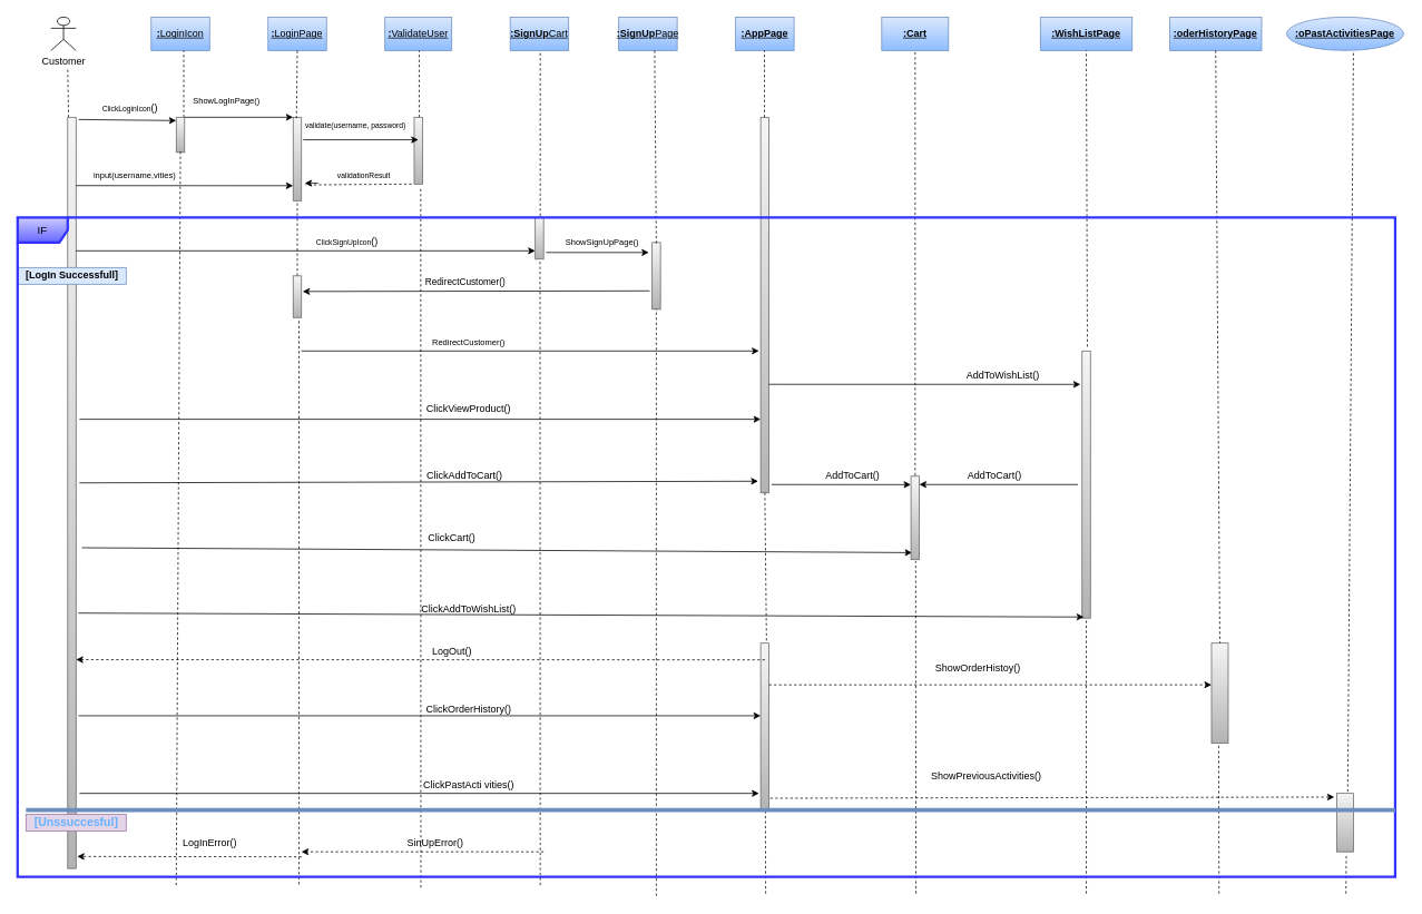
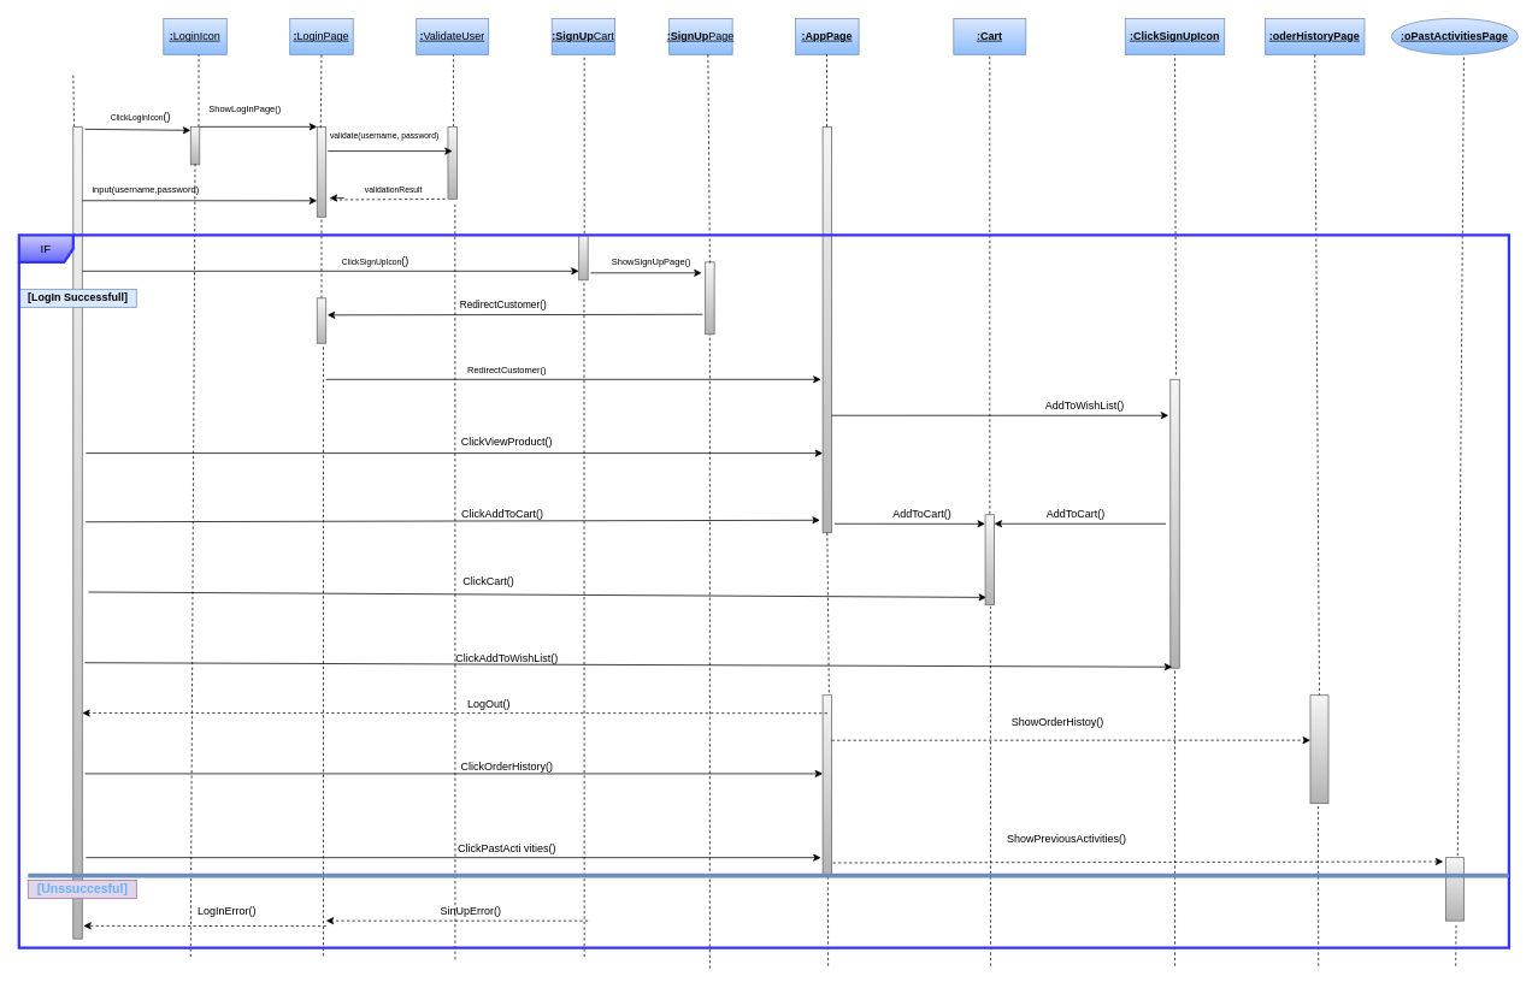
- <mxCell id="2" value="Customer&lt;br&gt;" style="shape=umlActor;verticalLabelPosition=bottom;verticalAlign=top;html=1;outlineConnect=0;" vertex="1" parent="1"><mxGeometry x="60" y="20" width="30" height="40" as="geometry" /></mxCell>
- <mxCell id="53" value="&lt;b&gt;&lt;u&gt;:WishListPage&lt;/u&gt;&lt;/b&gt;" style="rounded=0;whiteSpace=wrap;html=1;gradientColor=#8FBDFF;fillColor=#dae8fc;strokeColor=#6c8ebf;" vertex="1" parent="1"><mxGeometry x="1245" y="20" width="110" height="40" as="geometry" /></mxCell>
+ <mxCell id="53" value="&lt;b&gt;&lt;u&gt;:ClickSignUpIcon&lt;/u&gt;&lt;/b&gt;" style="rounded=0;whiteSpace=wrap;html=1;gradientColor=#8FBDFF;fillColor=#dae8fc;strokeColor=#6c8ebf;" vertex="1" parent="1"><mxGeometry x="1245" y="20" width="110" height="40" as="geometry" /></mxCell>
- <mxCell id="92" value="&lt;font style=&quot;font-size: 10px&quot;&gt;input(username,vities)&lt;/font&gt;" style="text;html=1;align=center;verticalAlign=middle;whiteSpace=wrap;rounded=0;" vertex="1" parent="1"><mxGeometry x="80" y="200" width="161" height="20" as="geometry" /></mxCell>
+ <mxCell id="92" value="&lt;font style=&quot;font-size: 10px&quot;&gt;input(username,password)&lt;/font&gt;" style="text;html=1;align=center;verticalAlign=middle;whiteSpace=wrap;rounded=0;" vertex="1" parent="1"><mxGeometry x="80" y="200" width="161" height="20" as="geometry" /></mxCell>
